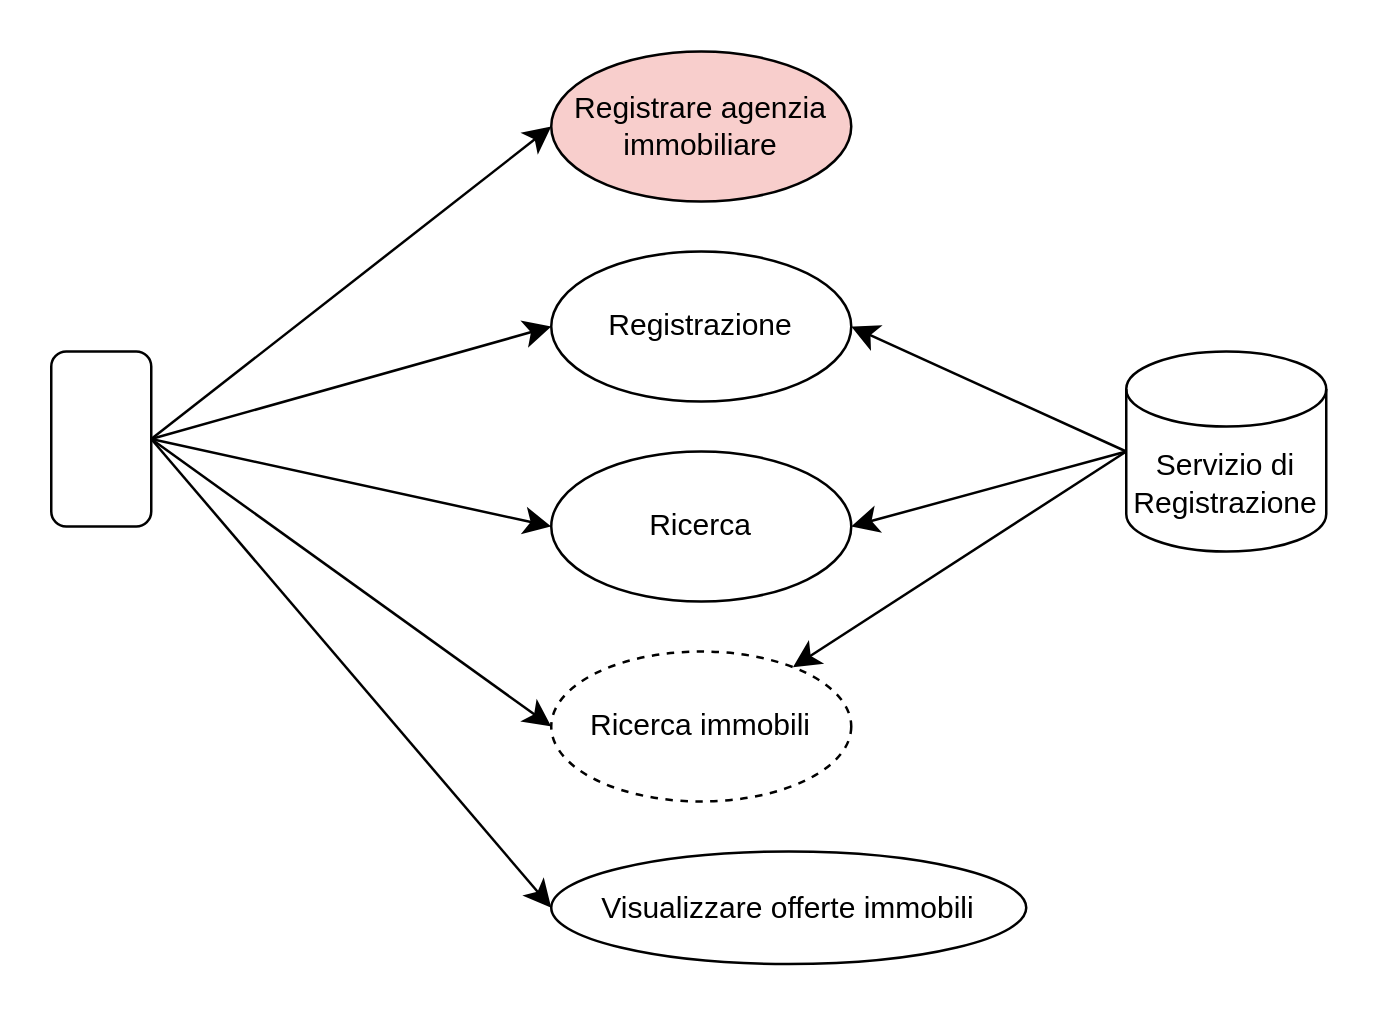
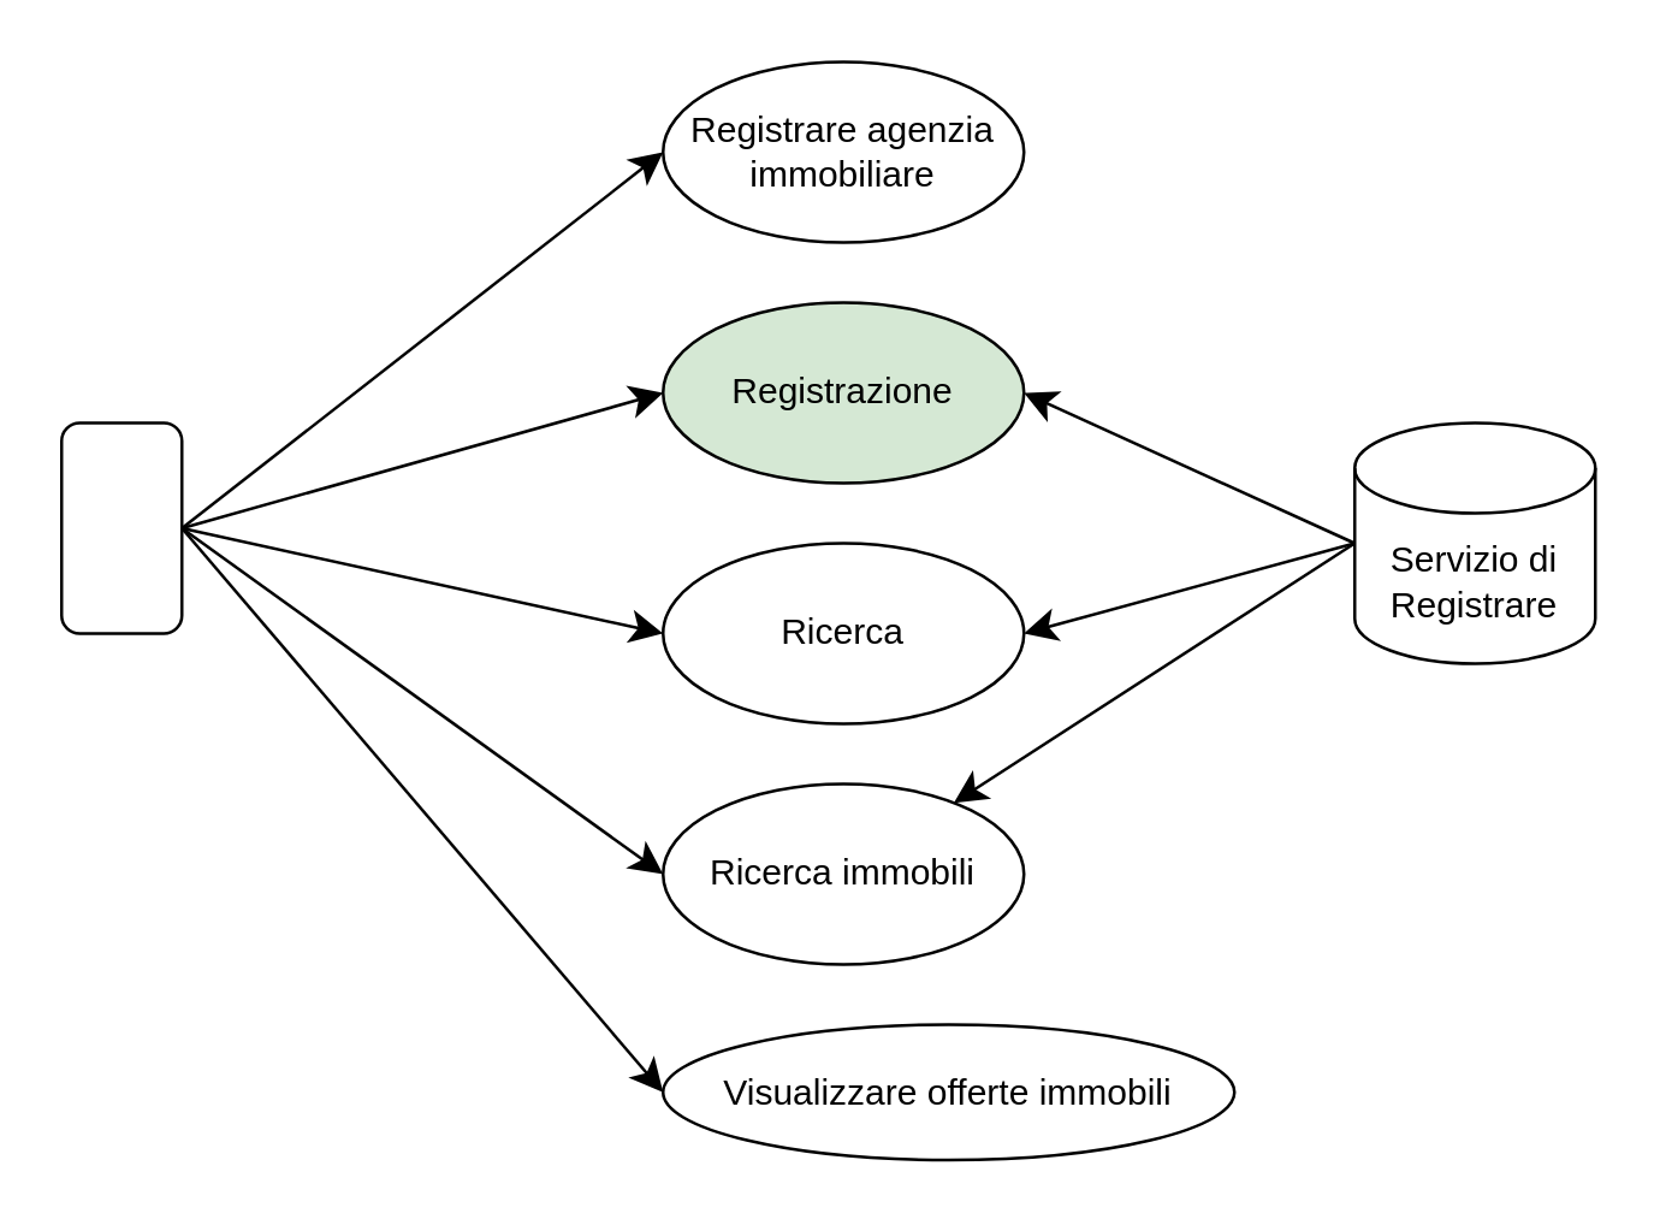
- <mxCell id="7" value="Registrare agenzia immobiliare" style="ellipse;whiteSpace=wrap;html=1;fillColor=#f8cecc;" parent="1" vertex="1"><mxGeometry x="220" y="20" width="120" height="60" as="geometry" /></mxCell>
+ <mxCell id="7" value="Registrare agenzia immobiliare" style="ellipse;whiteSpace=wrap;html=1;" parent="1" vertex="1"><mxGeometry x="220" y="20" width="120" height="60" as="geometry" /></mxCell>
- <mxCell id="8" value="Registrazione" style="ellipse;whiteSpace=wrap;html=1;" parent="1" vertex="1"><mxGeometry x="220" y="100" width="120" height="60" as="geometry" /></mxCell>
+ <mxCell id="8" value="Registrazione" style="ellipse;whiteSpace=wrap;html=1;fillColor=#d5e8d4;" parent="1" vertex="1"><mxGeometry x="220" y="100" width="120" height="60" as="geometry" /></mxCell>
- <mxCell id="15" value="Servizio di Registrazione" style="shape=cylinder3;whiteSpace=wrap;html=1;boundedLbl=1;backgroundOutline=1;size=15;" parent="1" vertex="1"><mxGeometry x="450" y="140" width="80" height="80" as="geometry" /></mxCell>
+ <mxCell id="15" value="Servizio di Registrare" style="shape=cylinder3;whiteSpace=wrap;html=1;boundedLbl=1;backgroundOutline=1;size=15;" parent="1" vertex="1"><mxGeometry x="450" y="140" width="80" height="80" as="geometry" /></mxCell>
- <mxCell id="10" value="Ricerca immobili" style="ellipse;whiteSpace=wrap;html=1;dashed=1;" parent="1" vertex="1"><mxGeometry x="220" y="260" width="120" height="60" as="geometry" /></mxCell>
+ <mxCell id="10" value="Ricerca immobili" style="ellipse;whiteSpace=wrap;html=1;" parent="1" vertex="1"><mxGeometry x="220" y="260" width="120" height="60" as="geometry" /></mxCell>
